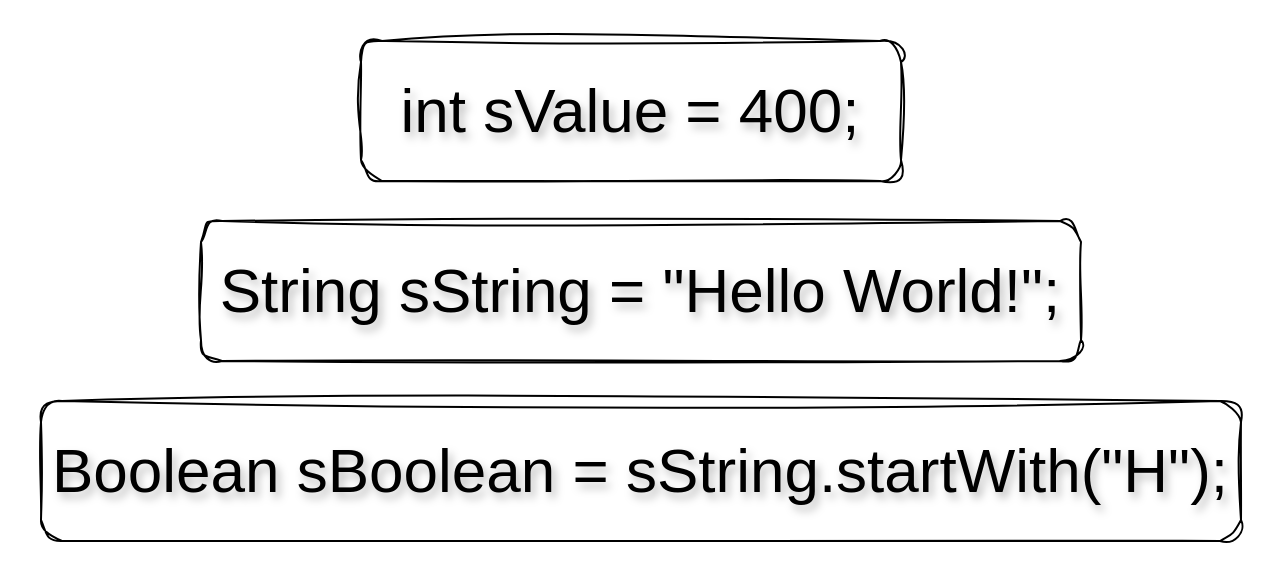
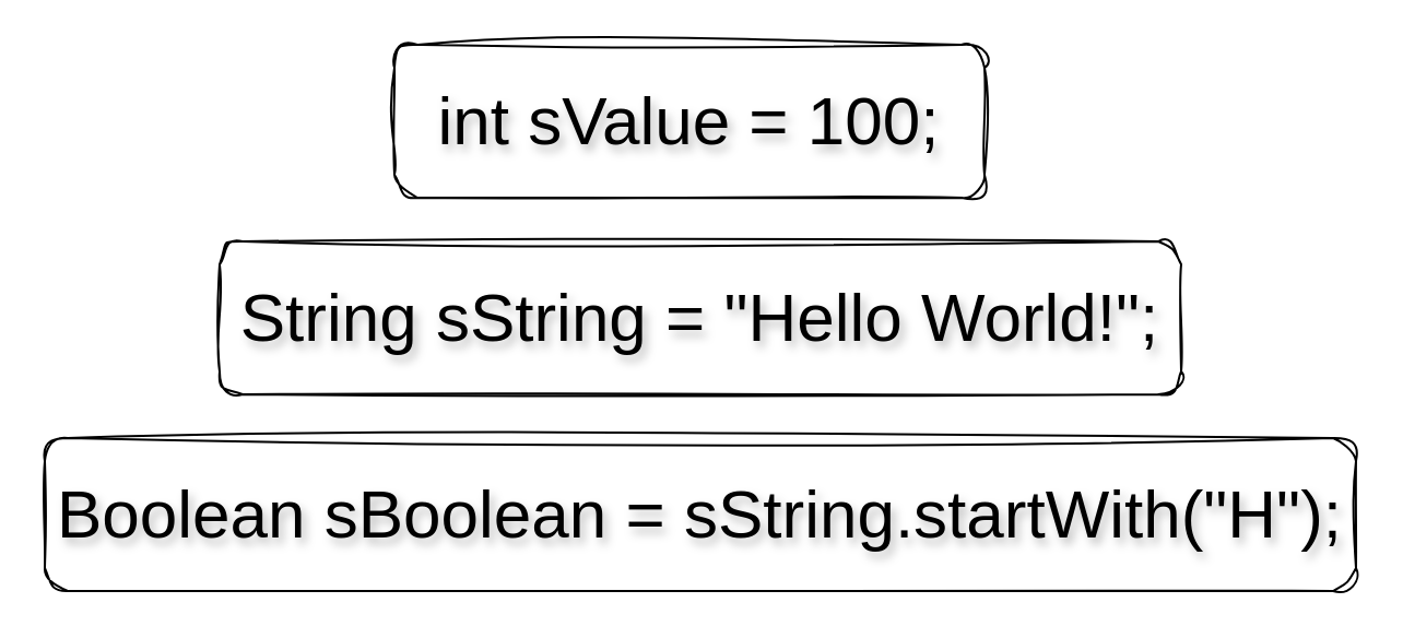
- <mxCell id="2" value="&lt;font style=&quot;font-size: 31px;&quot;&gt;int sValue = 400;&lt;/font&gt;" style="rounded=1;whiteSpace=wrap;html=1;textShadow=1;sketch=1;curveFitting=1;jiggle=2;" vertex="1" parent="1"><mxGeometry x="180" y="20" width="270" height="70" as="geometry" /></mxCell>
+ <mxCell id="2" value="&lt;font style=&quot;font-size: 31px;&quot;&gt;int sValue = 100;&lt;/font&gt;" style="rounded=1;whiteSpace=wrap;html=1;textShadow=1;sketch=1;curveFitting=1;jiggle=2;" vertex="1" parent="1"><mxGeometry x="180" y="20" width="270" height="70" as="geometry" /></mxCell>
